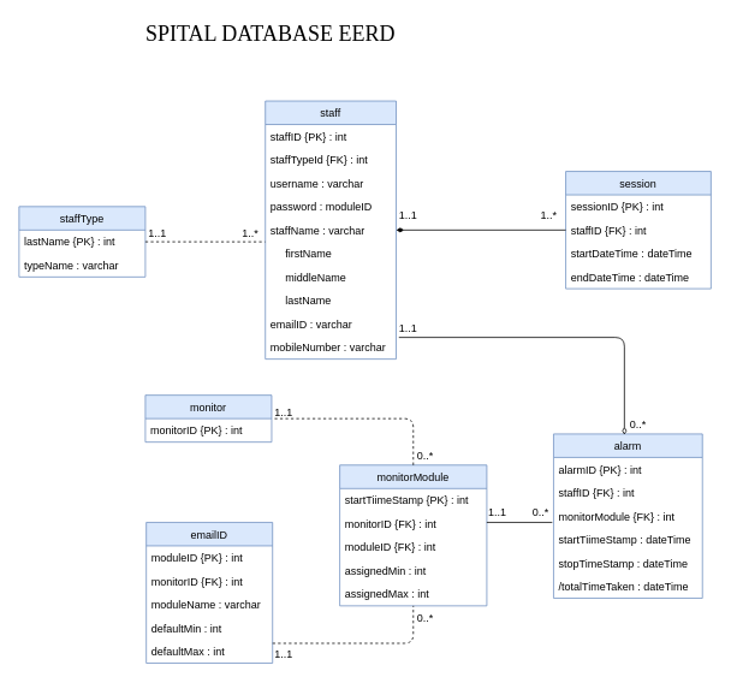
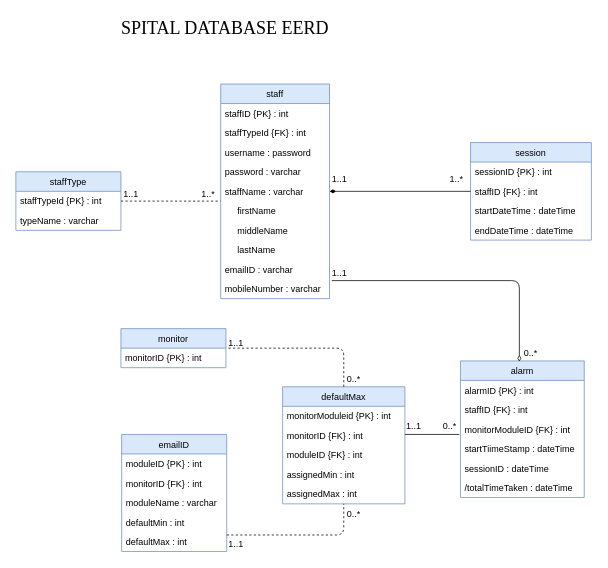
- <mxCell id="17" value="username : varchar" style="text;strokeColor=none;fillColor=none;align=left;verticalAlign=top;spacingLeft=4;spacingRight=4;overflow=hidden;rotatable=0;points=[[0,0.5],[1,0.5]];portConstraint=eastwest;" vertex="1" parent="14"><mxGeometry y="78" width="145" height="26" as="geometry" /></mxCell>
+ <mxCell id="17" value="username : password" style="text;strokeColor=none;fillColor=none;align=left;verticalAlign=top;spacingLeft=4;spacingRight=4;overflow=hidden;rotatable=0;points=[[0,0.5],[1,0.5]];portConstraint=eastwest;" vertex="1" parent="14"><mxGeometry y="78" width="145" height="26" as="geometry" /></mxCell>
- <mxCell id="18" value="password : moduleID" style="text;strokeColor=none;fillColor=none;align=left;verticalAlign=top;spacingLeft=4;spacingRight=4;overflow=hidden;rotatable=0;points=[[0,0.5],[1,0.5]];portConstraint=eastwest;" vertex="1" parent="14"><mxGeometry y="104" width="145" height="26" as="geometry" /></mxCell>
+ <mxCell id="18" value="password : varchar" style="text;strokeColor=none;fillColor=none;align=left;verticalAlign=top;spacingLeft=4;spacingRight=4;overflow=hidden;rotatable=0;points=[[0,0.5],[1,0.5]];portConstraint=eastwest;" vertex="1" parent="14"><mxGeometry y="104" width="145" height="26" as="geometry" /></mxCell>
- <mxCell id="56" value="lastName {PK} : int" style="text;strokeColor=none;fillColor=none;align=left;verticalAlign=top;spacingLeft=4;spacingRight=4;overflow=hidden;rotatable=0;points=[[0,0.5],[1,0.5]];portConstraint=eastwest;" vertex="1" parent="55"><mxGeometry y="26" width="140" height="26" as="geometry" /></mxCell>
+ <mxCell id="56" value="staffTypeId {PK} : int" style="text;strokeColor=none;fillColor=none;align=left;verticalAlign=top;spacingLeft=4;spacingRight=4;overflow=hidden;rotatable=0;points=[[0,0.5],[1,0.5]];portConstraint=eastwest;" vertex="1" parent="55"><mxGeometry y="26" width="140" height="26" as="geometry" /></mxCell>
- <mxCell id="40" value="monitorModule" style="swimlane;fontStyle=0;childLayout=stackLayout;horizontal=1;startSize=26;fillColor=#dae8fc;horizontalStack=0;resizeParent=1;resizeParentMax=0;resizeLast=0;collapsible=1;marginBottom=0;fontFamily=Helvetica;fontSize=12;strokeColor=#6c8ebf;" vertex="1" parent="1"><mxGeometry x="376" y="515" width="163" height="156" as="geometry" /></mxCell>
+ <mxCell id="40" value="defaultMax" style="swimlane;fontStyle=0;childLayout=stackLayout;horizontal=1;startSize=26;fillColor=#dae8fc;horizontalStack=0;resizeParent=1;resizeParentMax=0;resizeLast=0;collapsible=1;marginBottom=0;fontFamily=Helvetica;fontSize=12;strokeColor=#6c8ebf;" vertex="1" parent="1"><mxGeometry x="376" y="515" width="163" height="156" as="geometry" /></mxCell>
- <mxCell id="41" value="startTiimeStamp {PK} : int" style="text;strokeColor=none;fillColor=none;align=left;verticalAlign=top;spacingLeft=4;spacingRight=4;overflow=hidden;rotatable=0;points=[[0,0.5],[1,0.5]];portConstraint=eastwest;" vertex="1" parent="40"><mxGeometry y="26" width="163" height="26" as="geometry" /></mxCell>
+ <mxCell id="41" value="monitorModuleid {PK} : int" style="text;strokeColor=none;fillColor=none;align=left;verticalAlign=top;spacingLeft=4;spacingRight=4;overflow=hidden;rotatable=0;points=[[0,0.5],[1,0.5]];portConstraint=eastwest;" vertex="1" parent="40"><mxGeometry y="26" width="163" height="26" as="geometry" /></mxCell>
- <mxCell id="10" value="monitorModule {FK} : int" style="text;strokeColor=none;fillColor=none;align=left;verticalAlign=top;spacingLeft=4;spacingRight=4;overflow=hidden;rotatable=0;points=[[0,0.5],[1,0.5]];portConstraint=eastwest;" vertex="1" parent="7"><mxGeometry y="78" width="165" height="26" as="geometry" /></mxCell>
+ <mxCell id="10" value="monitorModuleID {FK} : int" style="text;strokeColor=none;fillColor=none;align=left;verticalAlign=top;spacingLeft=4;spacingRight=4;overflow=hidden;rotatable=0;points=[[0,0.5],[1,0.5]];portConstraint=eastwest;" vertex="1" parent="7"><mxGeometry y="78" width="165" height="26" as="geometry" /></mxCell>
- <mxCell id="12" value="stopTimeStamp : dateTime" style="text;strokeColor=none;fillColor=none;align=left;verticalAlign=top;spacingLeft=4;spacingRight=4;overflow=hidden;rotatable=0;points=[[0,0.5],[1,0.5]];portConstraint=eastwest;" vertex="1" parent="7"><mxGeometry y="130" width="165" height="26" as="geometry" /></mxCell>
+ <mxCell id="12" value="sessionID : dateTime" style="text;strokeColor=none;fillColor=none;align=left;verticalAlign=top;spacingLeft=4;spacingRight=4;overflow=hidden;rotatable=0;points=[[0,0.5],[1,0.5]];portConstraint=eastwest;" vertex="1" parent="7"><mxGeometry y="130" width="165" height="26" as="geometry" /></mxCell>
